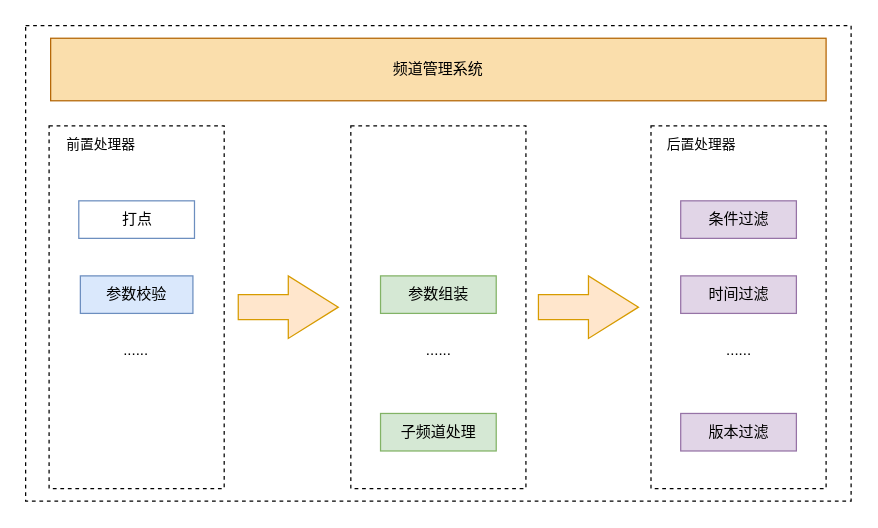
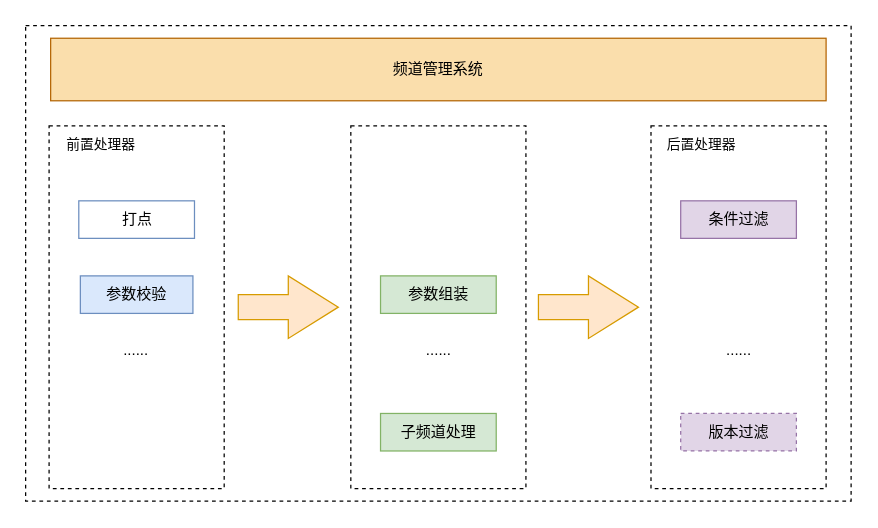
- <mxCell id="16" value="时间过滤" style="rounded=0;whiteSpace=wrap;html=1;fillColor=#e1d5e7;strokeColor=#9673a6;" vertex="1" parent="1"><mxGeometry x="543.75" y="220" width="92.5" height="30" as="geometry" /></mxCell>
- <mxCell id="17" value="版本过滤" style="rounded=0;whiteSpace=wrap;html=1;fillColor=#e1d5e7;strokeColor=#9673a6;" vertex="1" parent="1"><mxGeometry x="543.75" y="330" width="92.5" height="30" as="geometry" /></mxCell>
+ <mxCell id="17" value="版本过滤" style="rounded=0;whiteSpace=wrap;html=1;fillColor=#e1d5e7;strokeColor=#9673a6;dashed=1;" vertex="1" parent="1"><mxGeometry x="543.75" y="330" width="92.5" height="30" as="geometry" /></mxCell>
